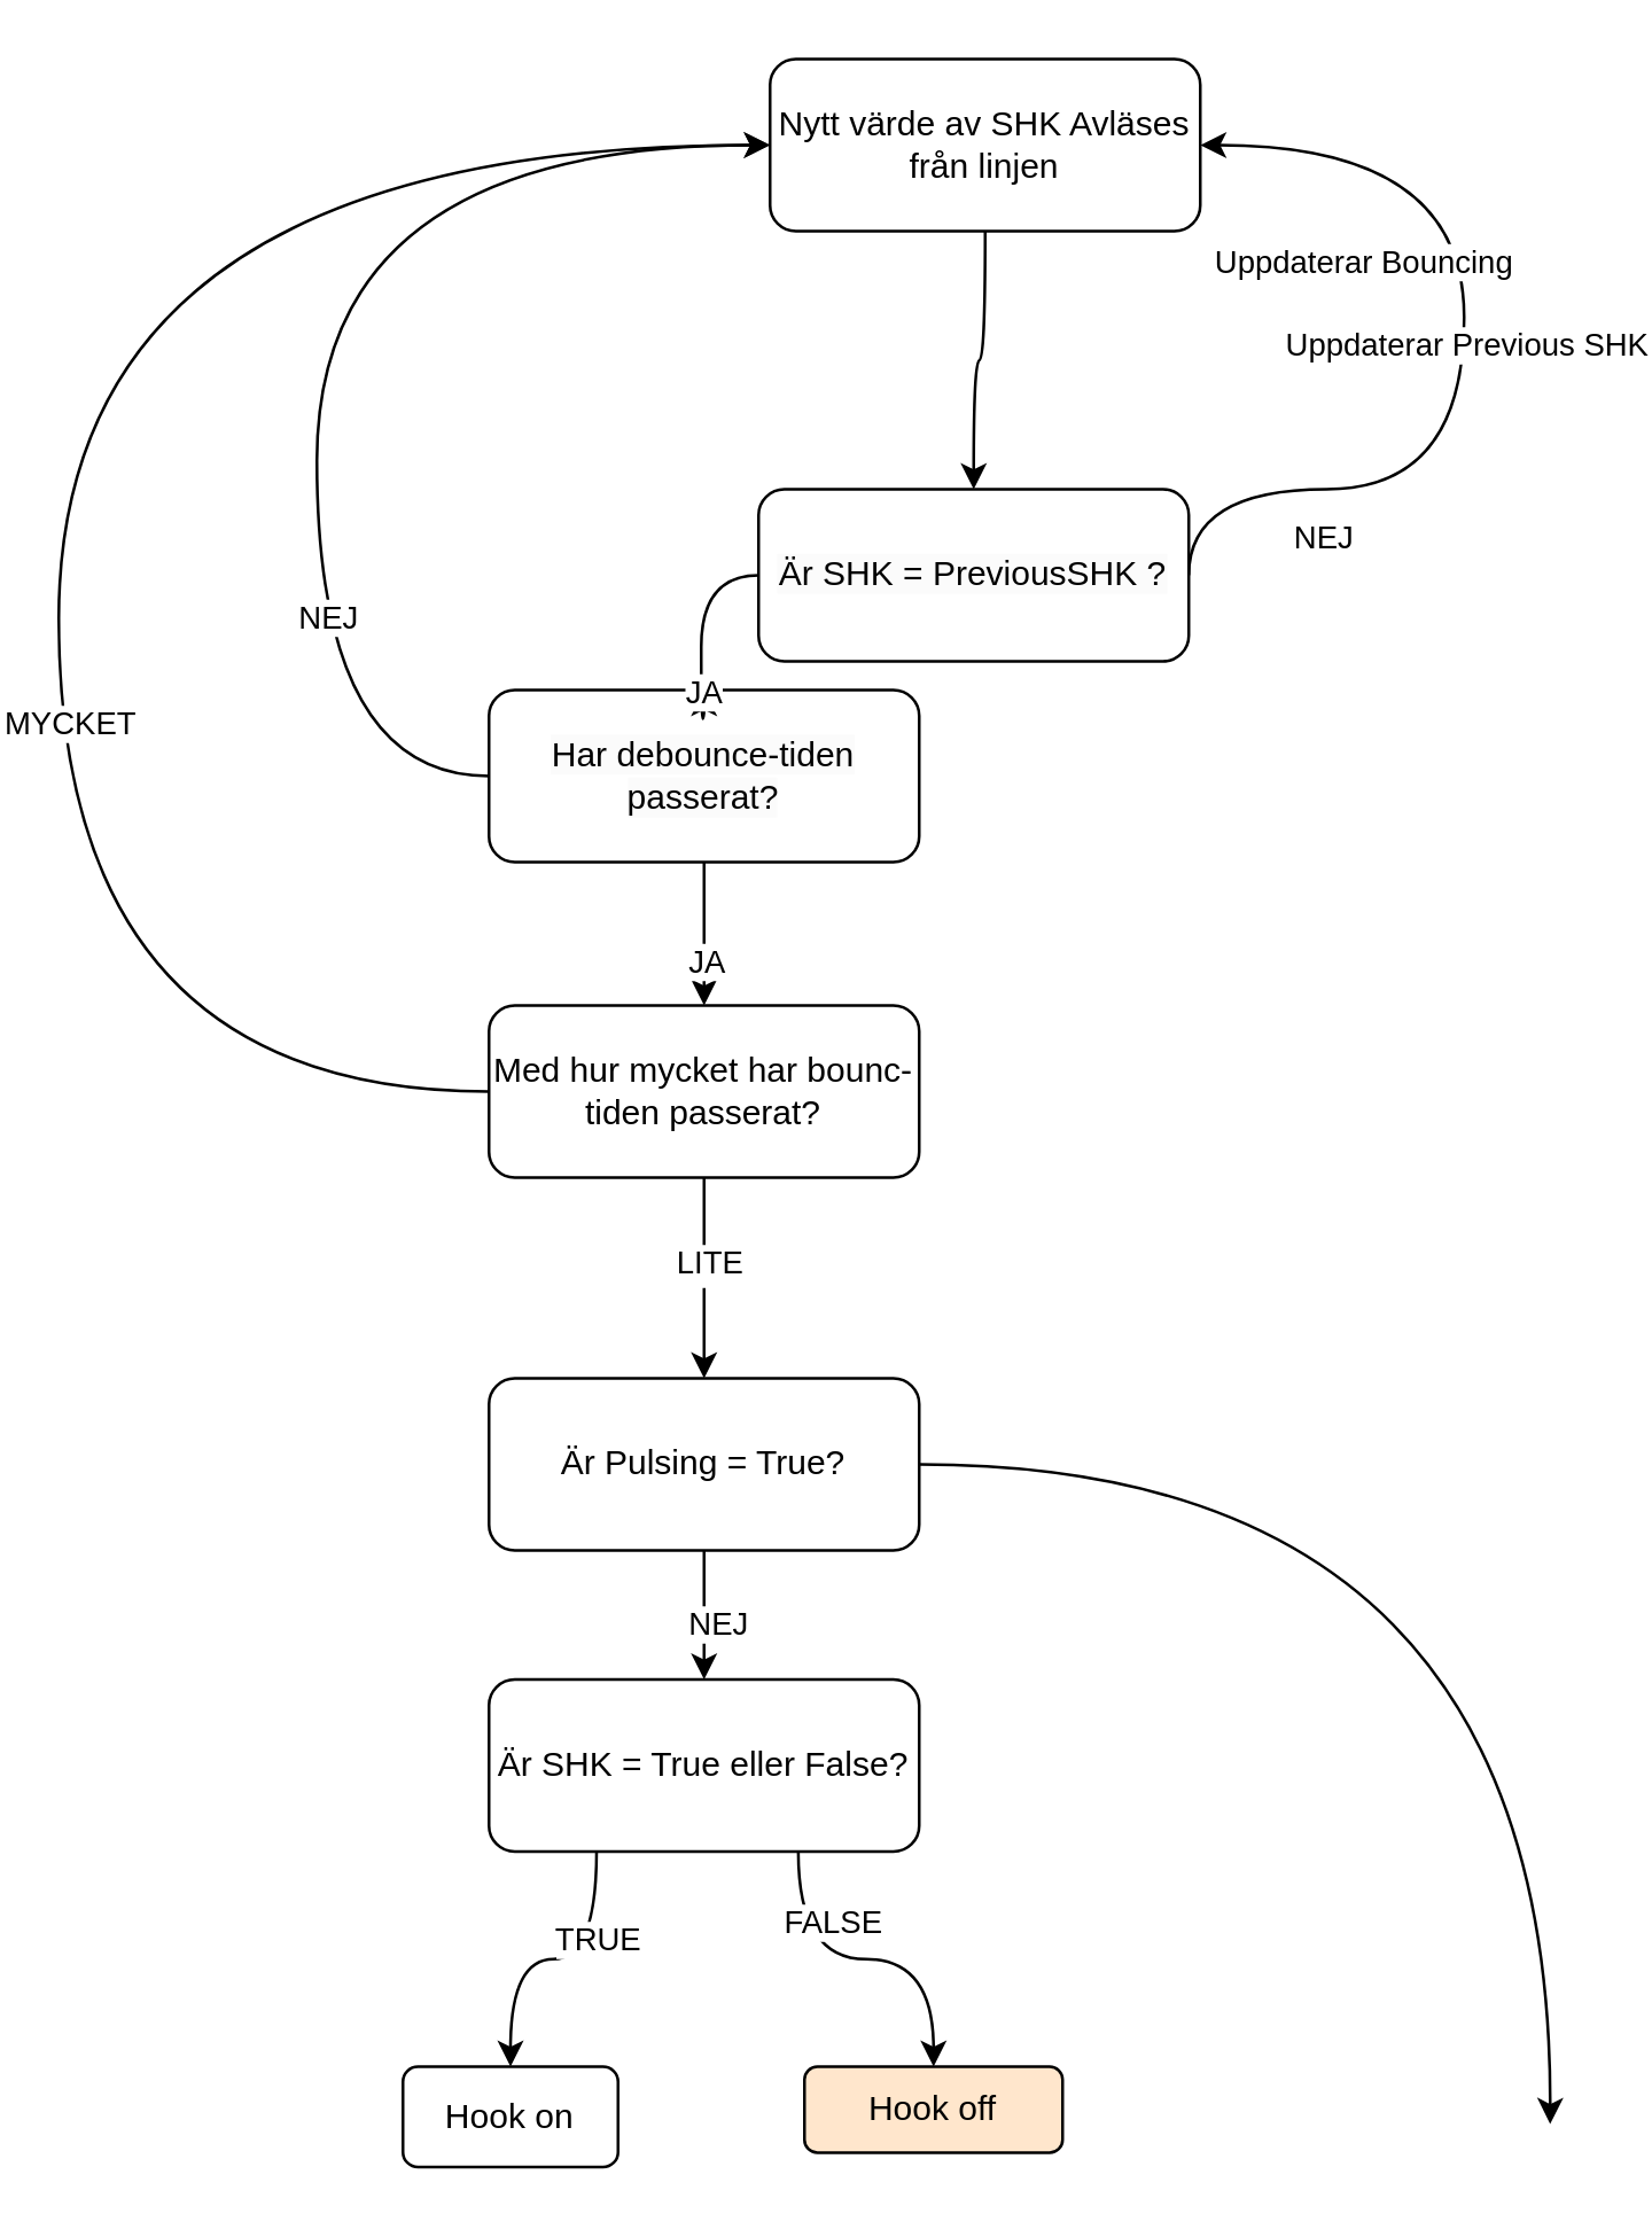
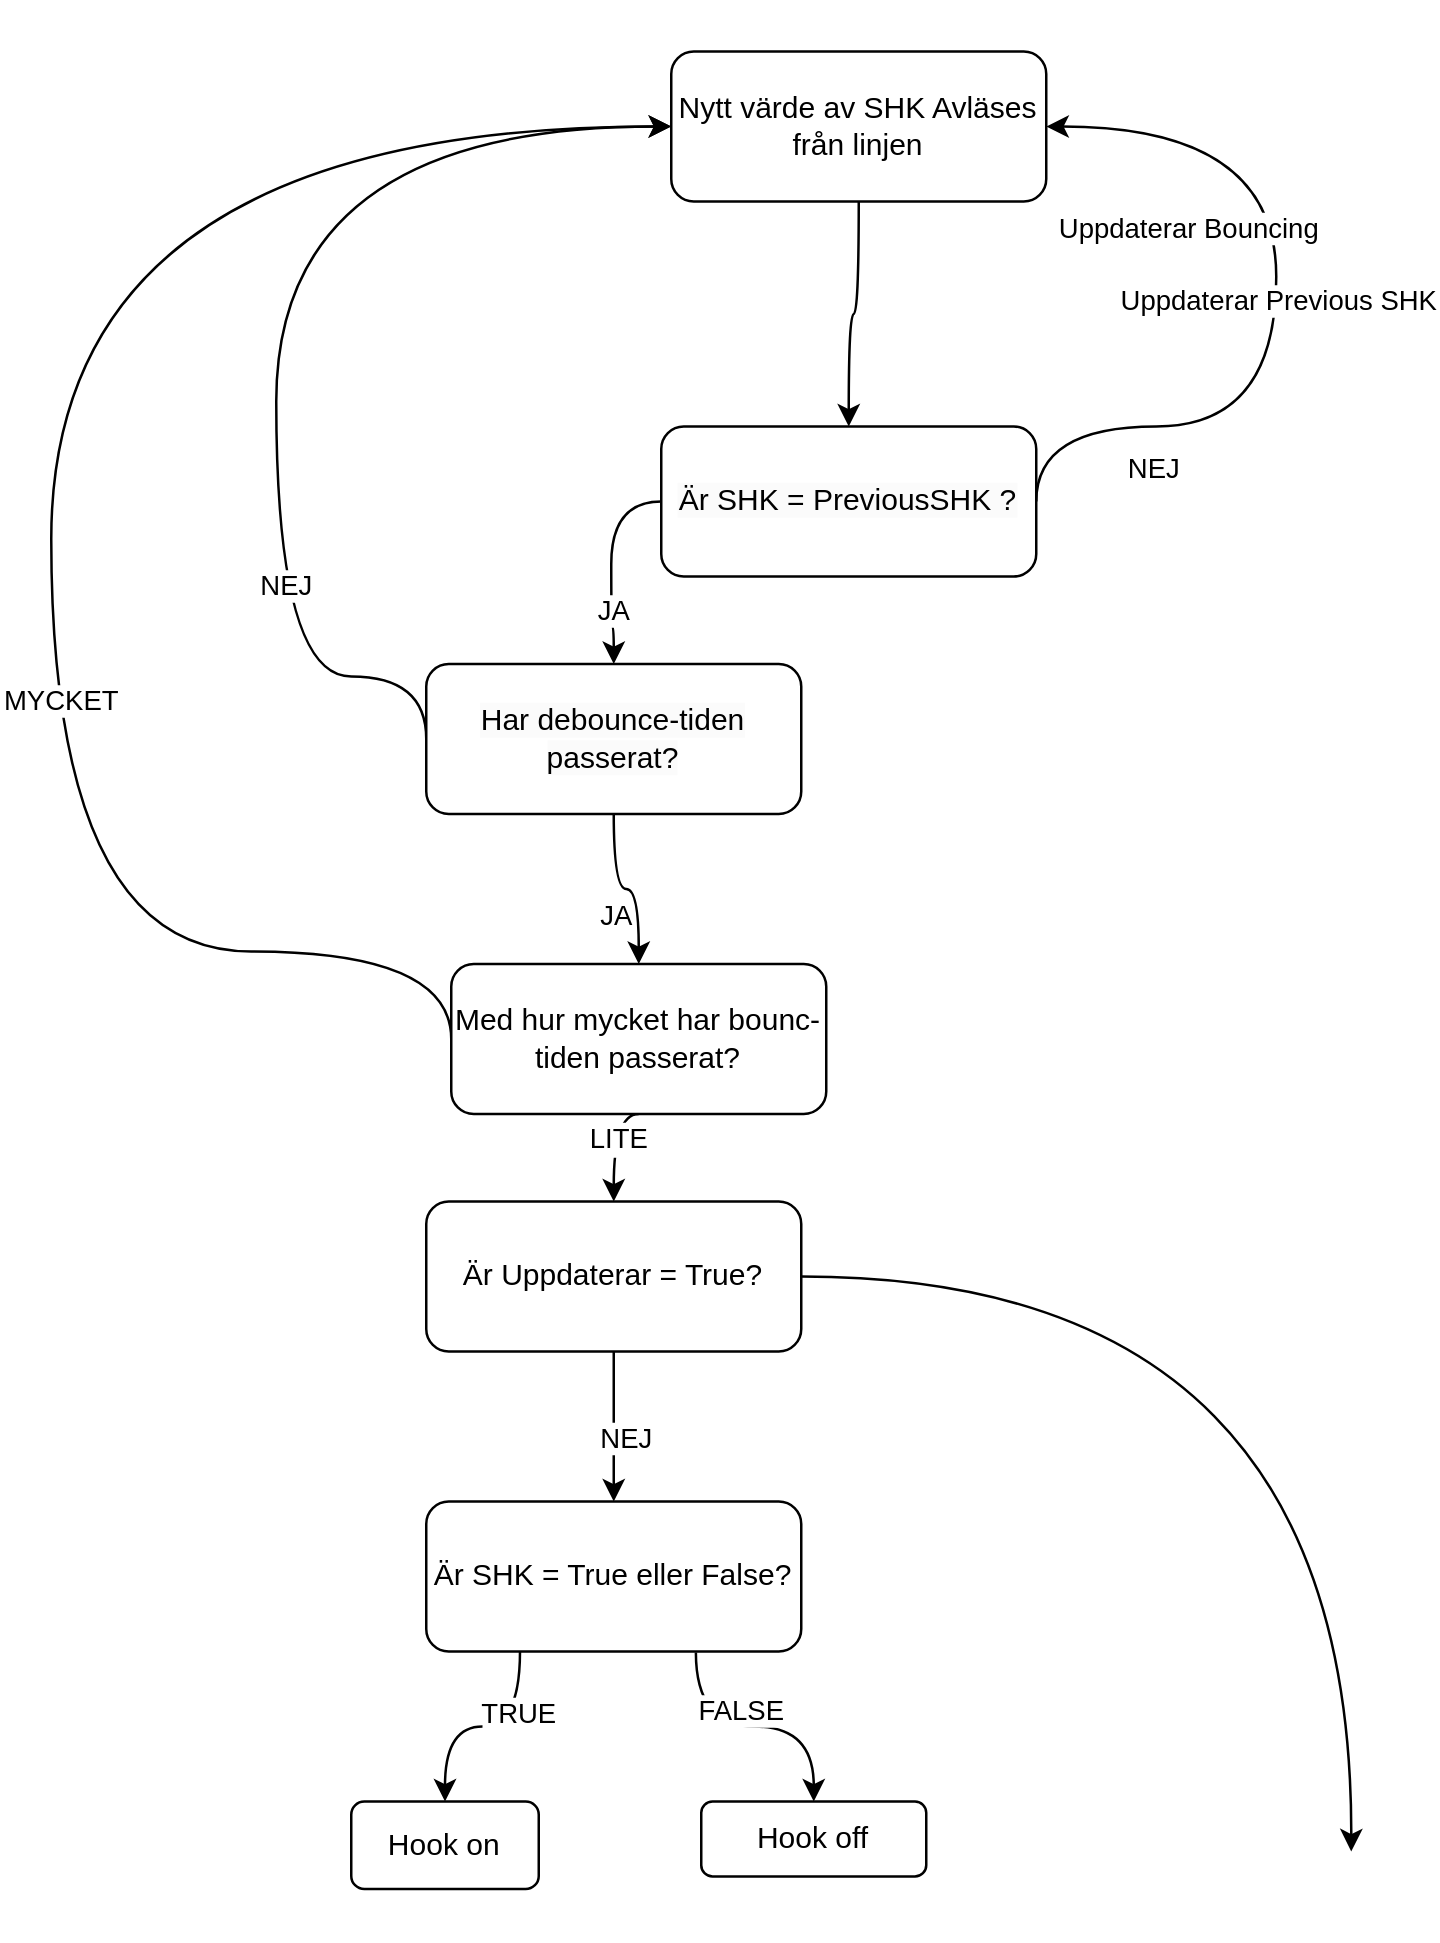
- <mxCell id="4" value="&lt;span style=&quot;color: rgb(0, 0, 0); font-family: Helvetica; font-size: 12px; font-style: normal; font-variant-ligatures: normal; font-variant-caps: normal; font-weight: 400; letter-spacing: normal; orphans: 2; text-align: center; text-indent: 0px; text-transform: none; widows: 2; word-spacing: 0px; -webkit-text-stroke-width: 0px; white-space: normal; background-color: rgb(251, 251, 251); text-decoration-thickness: initial; text-decoration-style: initial; text-decoration-color: initial; display: inline !important; float: none;&quot;&gt;Har debounce-tiden passerat?&lt;/span&gt;" style="rounded=1;whiteSpace=wrap;html=1;" vertex="1" parent="1"><mxGeometry x="170" y="240" width="150" height="60" as="geometry" /></mxCell>
+ <mxCell id="4" value="&lt;span style=&quot;color: rgb(0, 0, 0); font-family: Helvetica; font-size: 12px; font-style: normal; font-variant-ligatures: normal; font-variant-caps: normal; font-weight: 400; letter-spacing: normal; orphans: 2; text-align: center; text-indent: 0px; text-transform: none; widows: 2; word-spacing: 0px; -webkit-text-stroke-width: 0px; white-space: normal; background-color: rgb(251, 251, 251); text-decoration-thickness: initial; text-decoration-style: initial; text-decoration-color: initial; display: inline !important; float: none;&quot;&gt;Har debounce-tiden passerat?&lt;/span&gt;" style="rounded=1;whiteSpace=wrap;html=1;" vertex="1" parent="1"><mxGeometry x="170" y="265" width="150" height="60" as="geometry" /></mxCell>
- <mxCell id="32" value="Med hur mycket har bounc-tiden passerat?" style="rounded=1;whiteSpace=wrap;html=1;" vertex="1" parent="1"><mxGeometry x="170" y="350" width="150" height="60" as="geometry" /></mxCell>
+ <mxCell id="32" value="Med hur mycket har bounc-tiden passerat?" style="rounded=1;whiteSpace=wrap;html=1;" vertex="1" parent="1"><mxGeometry x="180" y="385" width="150" height="60" as="geometry" /></mxCell>
- <mxCell id="26" value="Är Pulsing = True?" style="rounded=1;whiteSpace=wrap;html=1;" vertex="1" parent="1"><mxGeometry x="170" y="480" width="150" height="60" as="geometry" /></mxCell>
+ <mxCell id="26" value="Är Uppdaterar = True?" style="rounded=1;whiteSpace=wrap;html=1;" vertex="1" parent="1"><mxGeometry x="170" y="480" width="150" height="60" as="geometry" /></mxCell>
- <mxCell id="20" value="Är SHK = True eller False?" style="rounded=1;whiteSpace=wrap;html=1;" vertex="1" parent="1"><mxGeometry x="170" y="585" width="150" height="60" as="geometry" /></mxCell>
+ <mxCell id="20" value="Är SHK = True eller False?" style="rounded=1;whiteSpace=wrap;html=1;" vertex="1" parent="1"><mxGeometry x="170" y="600" width="150" height="60" as="geometry" /></mxCell>
- <mxCell id="22" value="Hook off" style="rounded=1;whiteSpace=wrap;html=1;fillColor=#ffe6cc;" vertex="1" parent="1"><mxGeometry x="280" y="720" width="90" height="30" as="geometry" /></mxCell>
+ <mxCell id="22" value="Hook off" style="rounded=1;whiteSpace=wrap;html=1;" vertex="1" parent="1"><mxGeometry x="280" y="720" width="90" height="30" as="geometry" /></mxCell>
